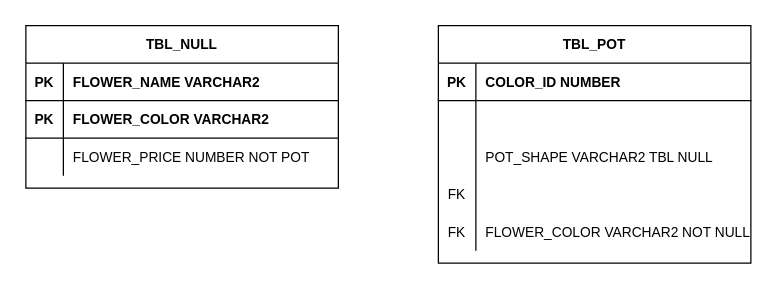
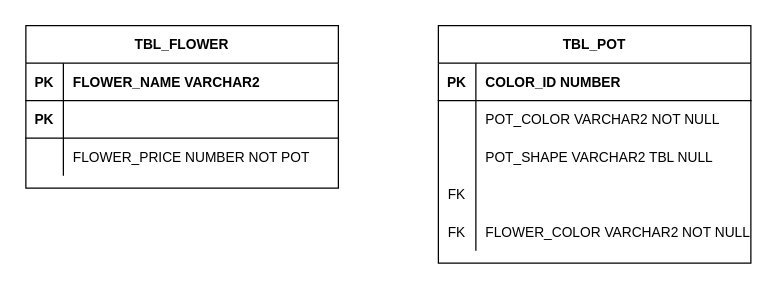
- <mxCell id="2" value="TBL_NULL" style="shape=table;startSize=30;container=1;collapsible=1;childLayout=tableLayout;fixedRows=1;rowLines=0;fontStyle=1;align=center;resizeLast=1;fontSize=11;swimlaneFillColor=none;strokeColor=default;fillColor=none;" parent="1" vertex="1"><mxGeometry x="20" y="20" width="250" height="130" as="geometry" /></mxCell>
+ <mxCell id="2" value="TBL_FLOWER" style="shape=table;startSize=30;container=1;collapsible=1;childLayout=tableLayout;fixedRows=1;rowLines=0;fontStyle=1;align=center;resizeLast=1;fontSize=11;swimlaneFillColor=none;strokeColor=default;fillColor=none;" parent="1" vertex="1"><mxGeometry x="20" y="20" width="250" height="130" as="geometry" /></mxCell>
- <mxCell id="8" value="FLOWER_COLOR VARCHAR2" style="shape=partialRectangle;overflow=hidden;connectable=0;fillColor=none;top=0;left=0;bottom=0;right=0;align=left;spacingLeft=6;fontStyle=1;fontSize=11;" vertex="1" parent="6"><mxGeometry x="30" width="220" height="30" as="geometry"><mxRectangle width="220" height="30" as="alternateBounds" /></mxGeometry></mxCell>
+ <mxCell id="18" value="POT_COLOR VARCHAR2 NOT NULL" style="shape=partialRectangle;overflow=hidden;connectable=0;fillColor=none;top=0;left=0;bottom=0;right=0;align=left;spacingLeft=6;fontSize=11;fontStyle=0" vertex="1" parent="16"><mxGeometry x="30" width="220" height="30" as="geometry"><mxRectangle width="220" height="30" as="alternateBounds" /></mxGeometry></mxCell>
